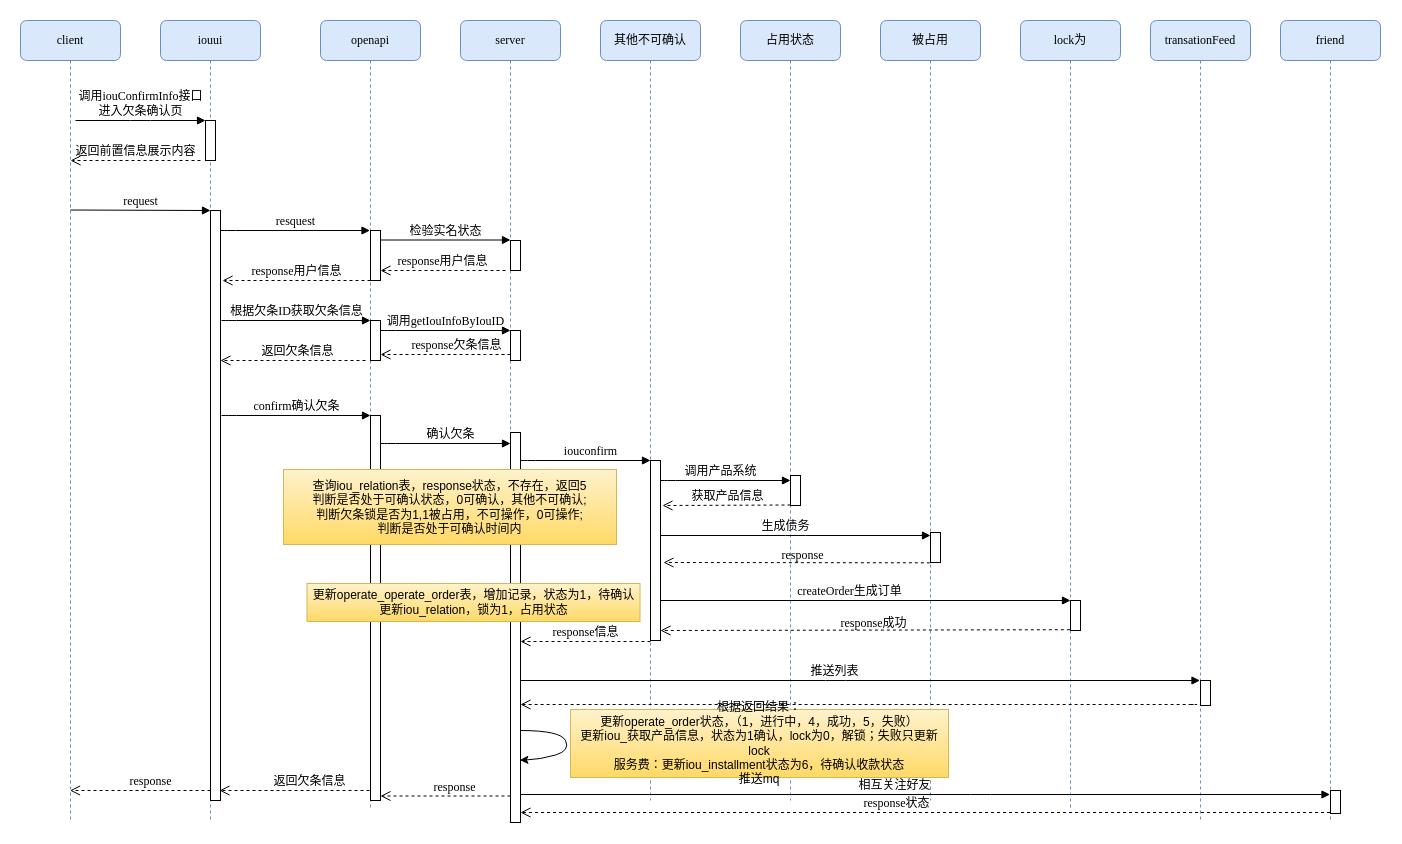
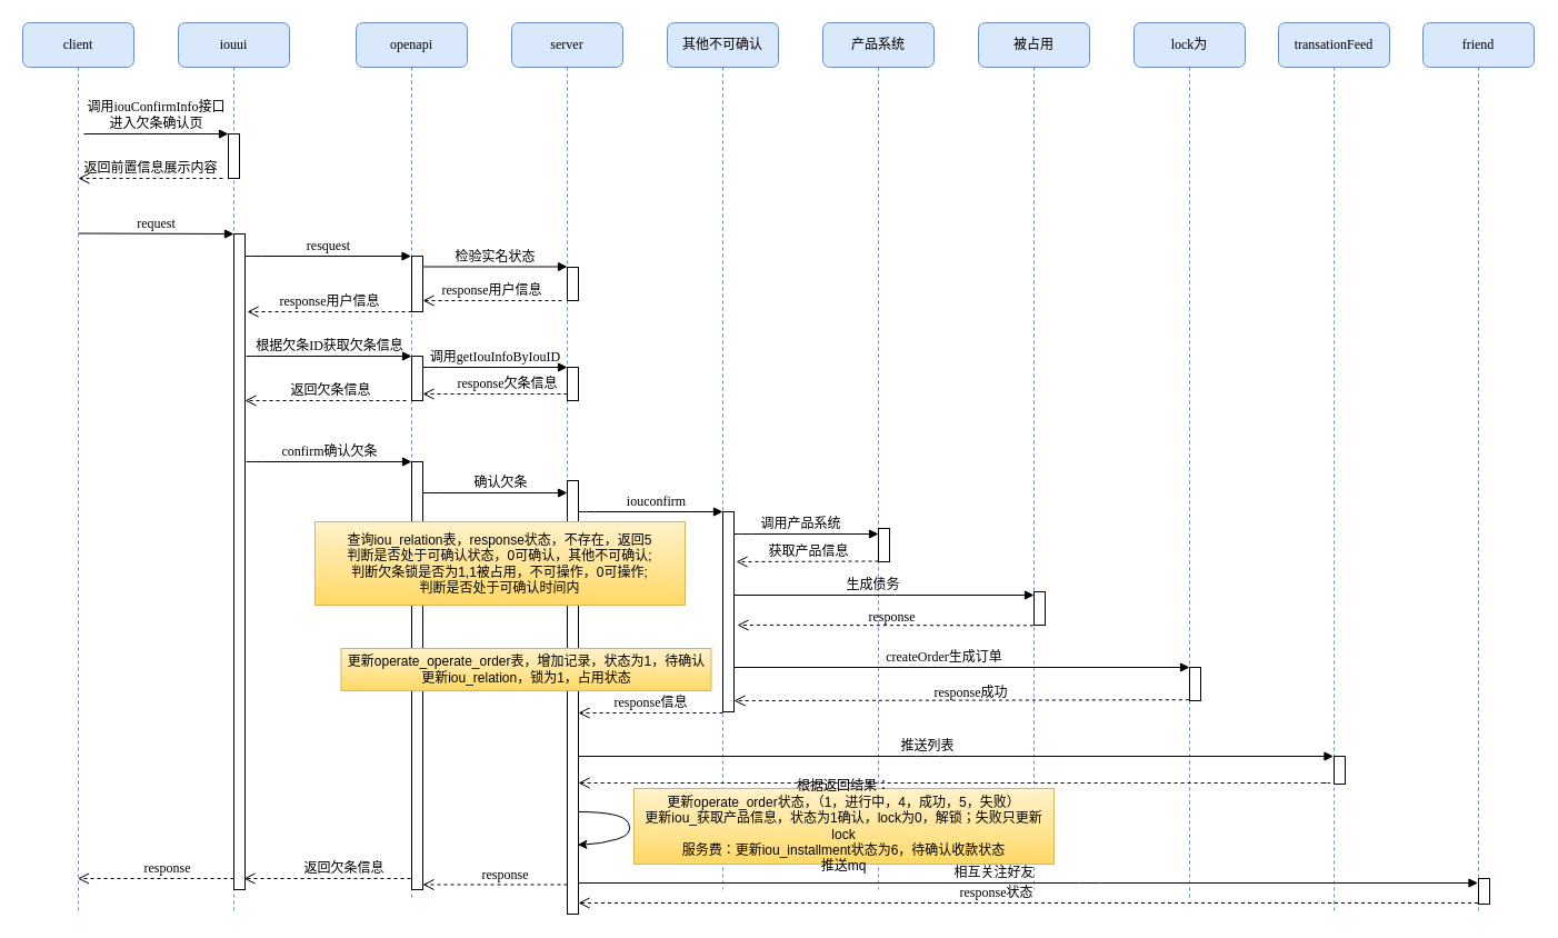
- <mxCell id="8" value="占用状态" style="shape=umlLifeline;perimeter=lifelinePerimeter;whiteSpace=wrap;html=1;container=1;collapsible=0;recursiveResize=0;outlineConnect=0;rounded=1;shadow=0;comic=0;labelBackgroundColor=none;strokeWidth=1;fontFamily=Verdana;fontSize=12;align=center;fillColor=#dae8fc;strokeColor=#6c8ebf;" parent="1" vertex="1"><mxGeometry x="740" y="20" width="100" height="780" as="geometry" /></mxCell>
+ <mxCell id="8" value="产品系统" style="shape=umlLifeline;perimeter=lifelinePerimeter;whiteSpace=wrap;html=1;container=1;collapsible=0;recursiveResize=0;outlineConnect=0;rounded=1;shadow=0;comic=0;labelBackgroundColor=none;strokeWidth=1;fontFamily=Verdana;fontSize=12;align=center;fillColor=#dae8fc;strokeColor=#6c8ebf;" parent="1" vertex="1"><mxGeometry x="740" y="20" width="100" height="780" as="geometry" /></mxCell>
